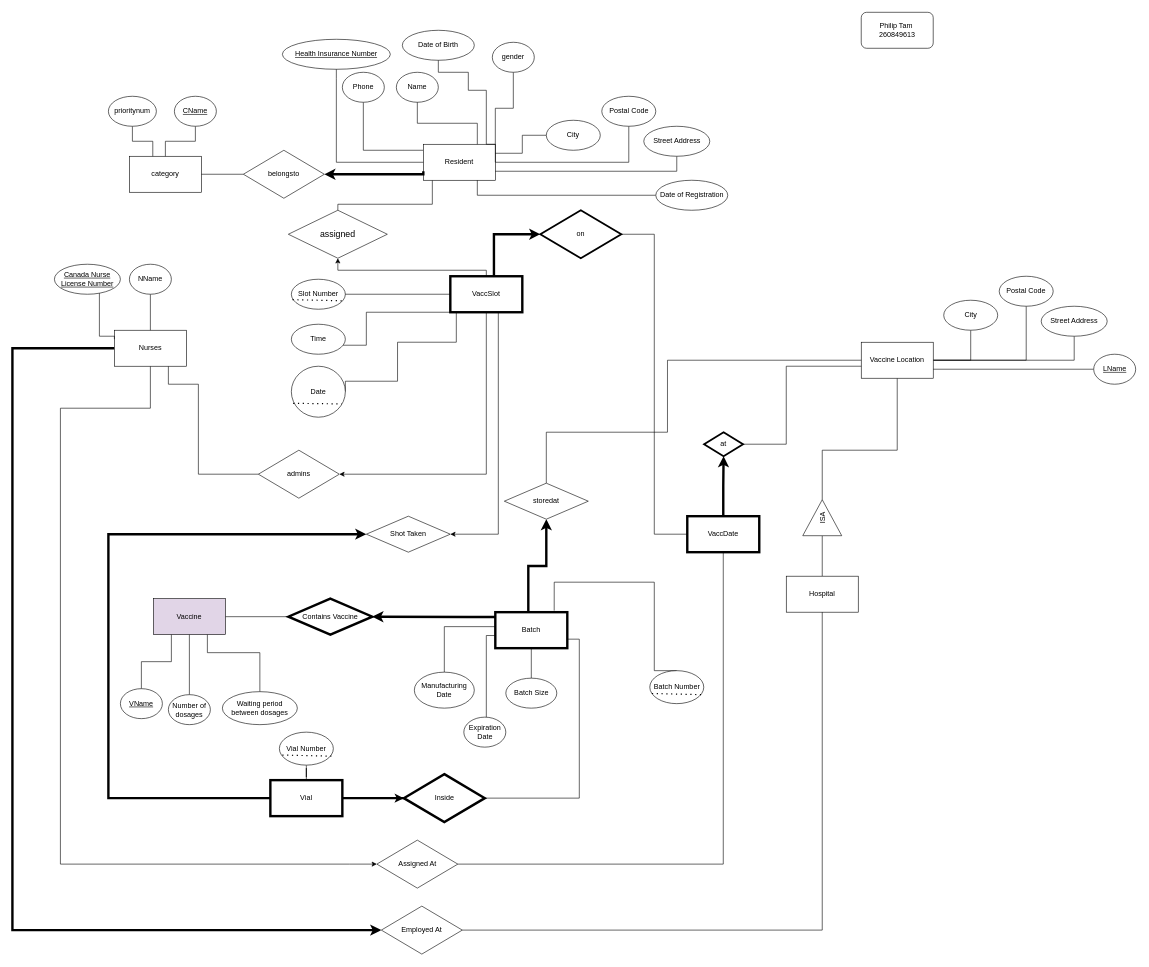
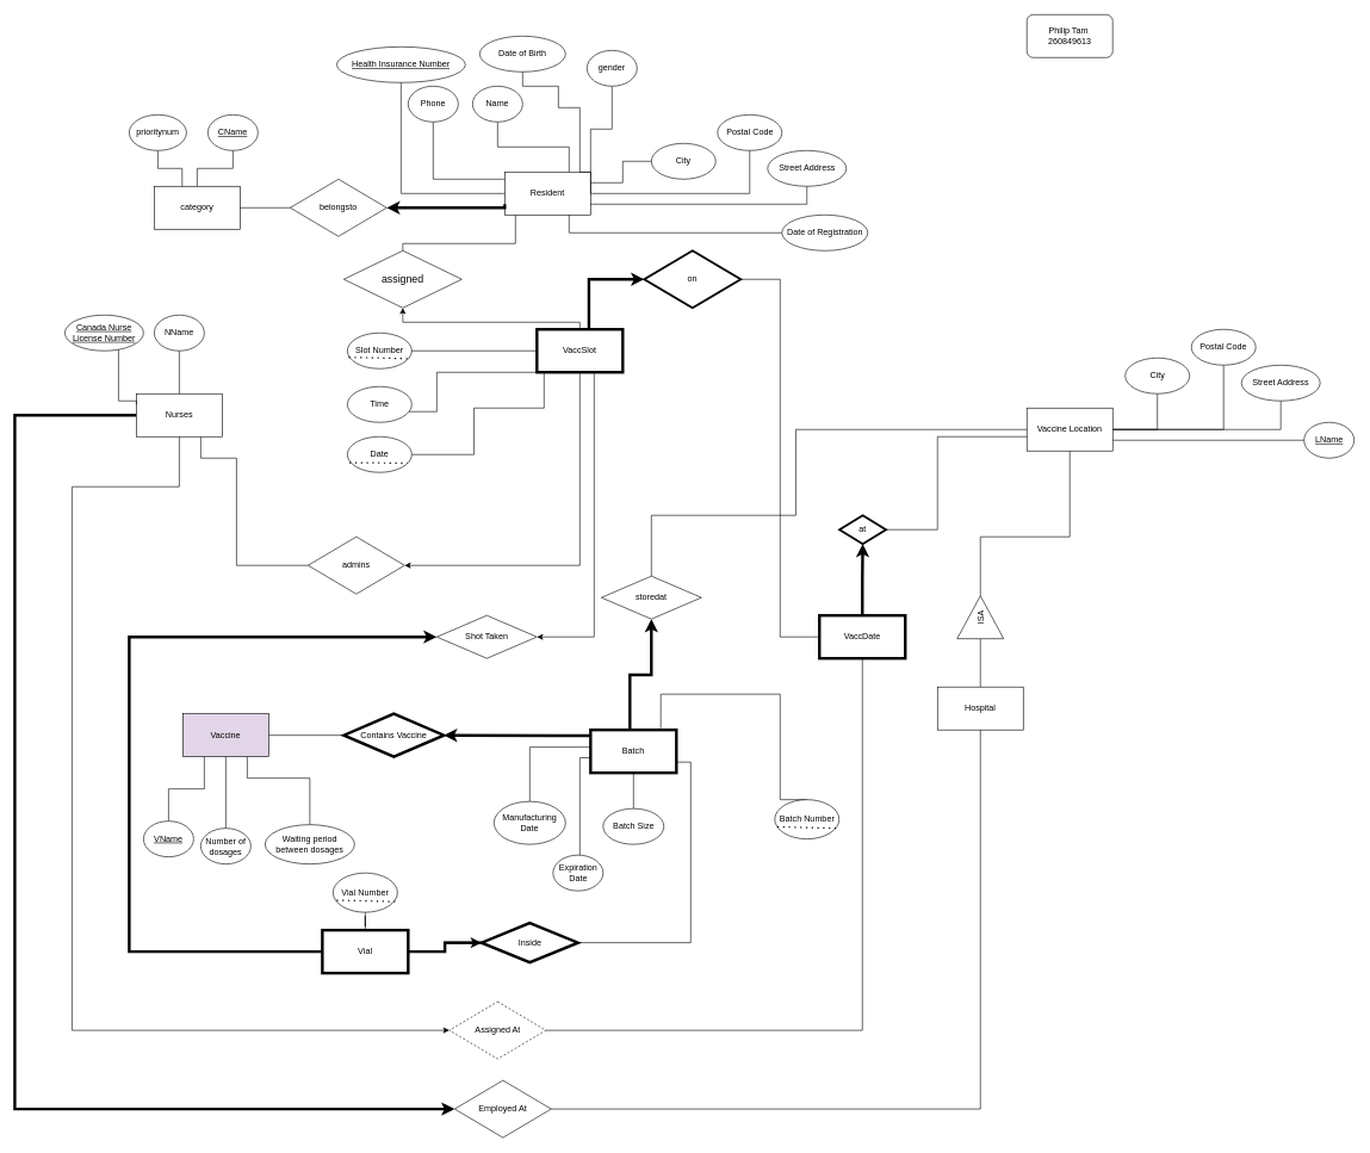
- <mxCell id="102" value="Date" style="ellipse;whiteSpace=wrap;html=1;" parent="1" vertex="1"><mxGeometry x="485" y="610" width="90" height="85" as="geometry" /></mxCell>
+ <mxCell id="102" value="Date" style="ellipse;whiteSpace=wrap;html=1;" parent="1" vertex="1"><mxGeometry x="485" y="610" width="90" height="50" as="geometry" /></mxCell>
- <mxCell id="91" value="Inside" style="rhombus;whiteSpace=wrap;html=1;strokeWidth=4;" parent="1" vertex="1"><mxGeometry x="672.5" y="1290" width="135" height="80" as="geometry" /></mxCell>
+ <mxCell id="91" value="Inside" style="rhombus;whiteSpace=wrap;html=1;strokeWidth=4;" parent="1" vertex="1"><mxGeometry x="672.5" y="1290" width="135" height="55" as="geometry" /></mxCell>
- <mxCell id="86" value="Assigned At" style="rhombus;whiteSpace=wrap;html=1;strokeWidth=1;" parent="1" vertex="1"><mxGeometry x="627.5" y="1400" width="135" height="80" as="geometry" /></mxCell>
+ <mxCell id="86" value="Assigned At" style="rhombus;whiteSpace=wrap;html=1;strokeWidth=1;dashed=1;" parent="1" vertex="1"><mxGeometry x="627.5" y="1400" width="135" height="80" as="geometry" /></mxCell>
